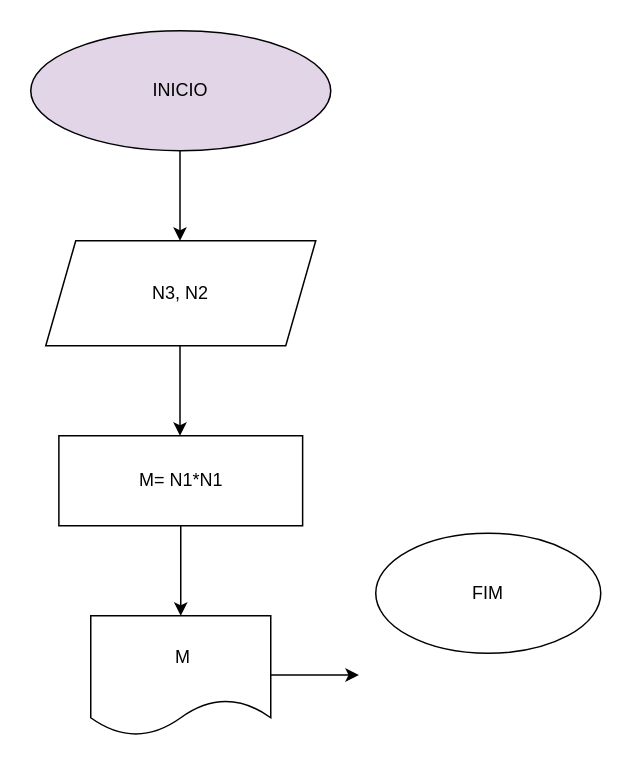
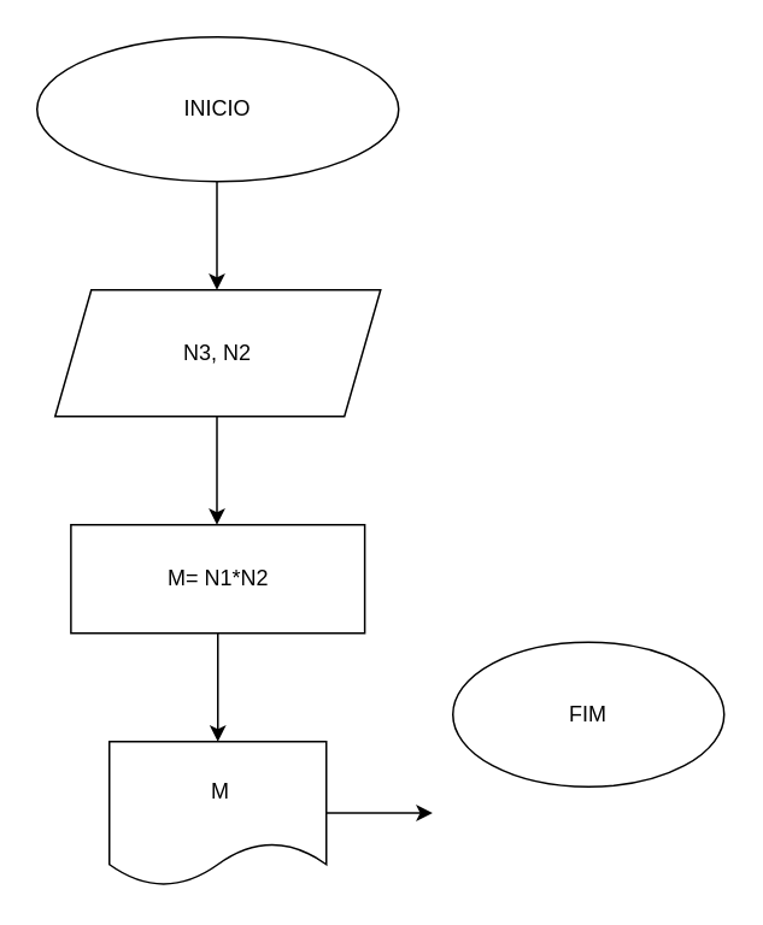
- <mxCell id="2" value="INICIO" style="ellipse;whiteSpace=wrap;html=1;fillColor=#e1d5e7;" parent="1" vertex="1"><mxGeometry x="20" y="20" width="200" height="80" as="geometry" /></mxCell>
+ <mxCell id="2" value="INICIO" style="ellipse;whiteSpace=wrap;html=1;" parent="1" vertex="1"><mxGeometry x="20" y="20" width="200" height="80" as="geometry" /></mxCell>
- <mxCell id="5" value="M= N1*N1" style="rounded=0;whiteSpace=wrap;html=1;" parent="1" vertex="1"><mxGeometry x="38.75" y="290" width="162.5" height="60" as="geometry" /></mxCell>
+ <mxCell id="5" value="M= N1*N2" style="rounded=0;whiteSpace=wrap;html=1;" parent="1" vertex="1"><mxGeometry x="38.75" y="290" width="162.5" height="60" as="geometry" /></mxCell>
